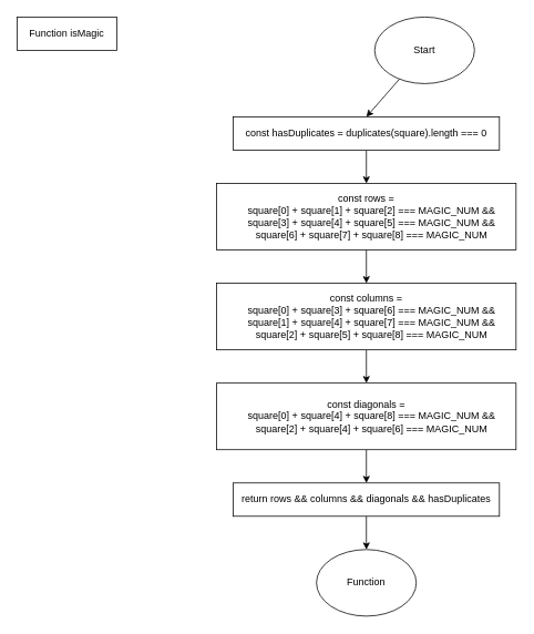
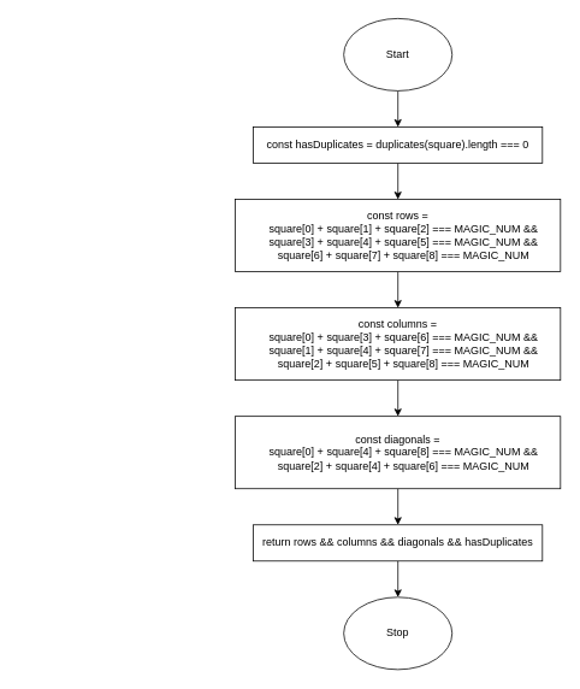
- <mxCell id="4" value="Function isMagic" style="rounded=0;whiteSpace=wrap;html=1;" vertex="1" parent="1"><mxGeometry width="120" height="40" as="geometry" x="20" y="20" /></mxCell>
- <mxCell id="3" value="Start" style="ellipse;whiteSpace=wrap;html=1;" vertex="1" parent="1"><mxGeometry x="450" y="20" width="120" height="80" as="geometry" /></mxCell>
+ <mxCell id="3" value="Start" style="ellipse;whiteSpace=wrap;html=1;" vertex="1" parent="1"><mxGeometry x="380" width="120" height="80" as="geometry" y="20" /></mxCell>
- <mxCell id="5" value="Function" style="ellipse;whiteSpace=wrap;html=1;" vertex="1" parent="1"><mxGeometry x="380" y="660" width="120" height="80" as="geometry" /></mxCell>
+ <mxCell id="5" value="Stop" style="ellipse;whiteSpace=wrap;html=1;" vertex="1" parent="1"><mxGeometry x="380" y="660" width="120" height="80" as="geometry" /></mxCell>
